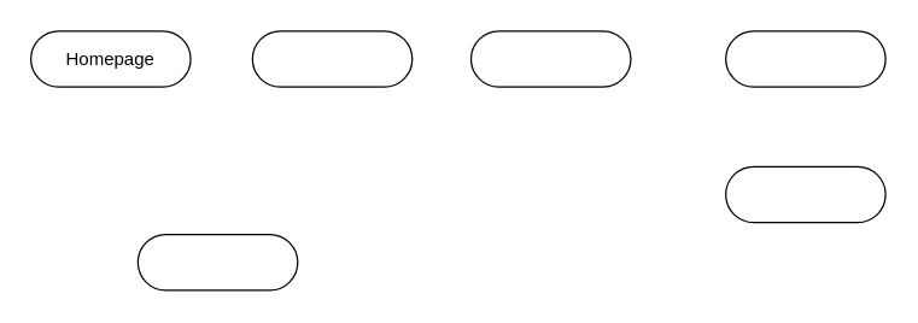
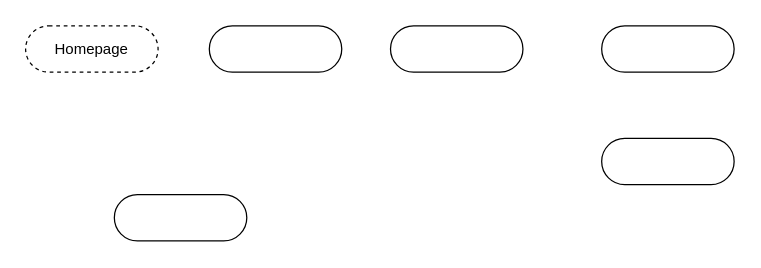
- <mxCell id="2" value="Homepage" style="rounded=1;whiteSpace=wrap;html=1;arcSize=50;" parent="1" vertex="1"><mxGeometry x="20" y="20" width="106" height="37" as="geometry" /></mxCell>
+ <mxCell id="2" value="Homepage" style="rounded=1;whiteSpace=wrap;html=1;arcSize=50;dashed=1;" parent="1" vertex="1"><mxGeometry x="20" y="20" width="106" height="37" as="geometry" /></mxCell>
